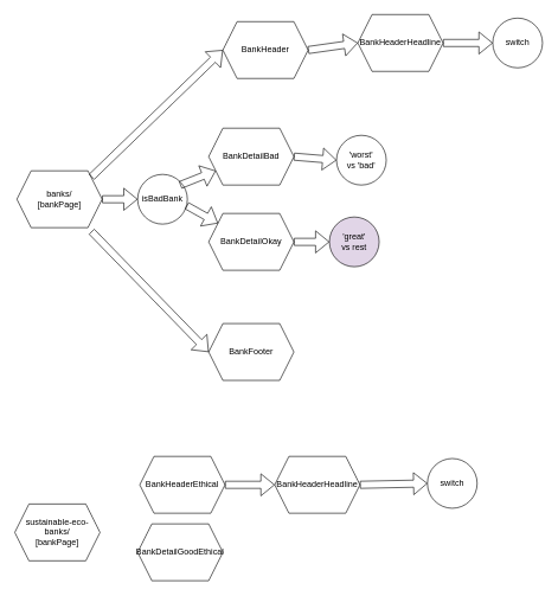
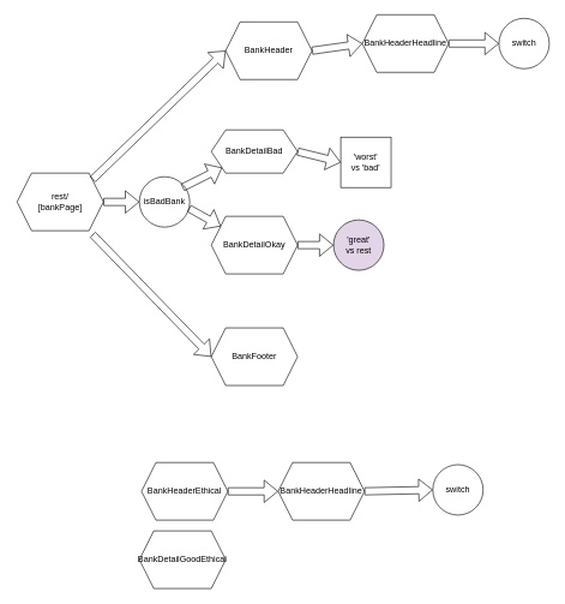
- <mxCell id="5" value="BankDetailBad" style="shape=hexagon;perimeter=hexagonPerimeter2;whiteSpace=wrap;html=1;fixedSize=1;" vertex="1" parent="1"><mxGeometry x="293" y="180" width="120" height="80" as="geometry" /></mxCell>
+ <mxCell id="5" value="BankDetailBad" style="shape=hexagon;perimeter=hexagonPerimeter2;whiteSpace=wrap;html=1;fixedSize=1;" vertex="1" parent="1"><mxGeometry x="293" y="180" width="120" height="60" as="geometry" /></mxCell>
- <mxCell id="15" value="&lt;div&gt;'worst' &lt;br&gt;&lt;/div&gt;&lt;div&gt;vs 'bad'&lt;/div&gt;" style="ellipse;whiteSpace=wrap;html=1;aspect=fixed;" vertex="1" parent="1"><mxGeometry x="473" y="190" width="70" height="70" as="geometry" /></mxCell>
+ <mxCell id="15" value="&lt;div&gt;'worst' &lt;br&gt;&lt;/div&gt;&lt;div&gt;vs 'bad'&lt;/div&gt;" style="whiteSpace=wrap;html=1;aspect=fixed;rounded=0;" vertex="1" parent="1"><mxGeometry x="473" y="190" width="70" height="70" as="geometry" /></mxCell>
- <mxCell id="2" value="banks/&lt;br&gt;[bankPage]" style="shape=hexagon;perimeter=hexagonPerimeter2;whiteSpace=wrap;html=1;fixedSize=1;" vertex="1" parent="1"><mxGeometry x="23" y="240" width="120" height="80" as="geometry" /></mxCell>
+ <mxCell id="2" value="rest/&lt;br&gt;[bankPage]" style="shape=hexagon;perimeter=hexagonPerimeter2;whiteSpace=wrap;html=1;fixedSize=1;" vertex="1" parent="1"><mxGeometry x="23" y="240" width="120" height="80" as="geometry" /></mxCell>
- <mxCell id="19" value="&lt;div&gt;sustainable-eco-banks/&lt;/div&gt;[bankPage]" style="shape=hexagon;perimeter=hexagonPerimeter2;whiteSpace=wrap;html=1;fixedSize=1;" vertex="1" parent="1"><mxGeometry x="20" y="709" width="120" height="80" as="geometry" /></mxCell>
